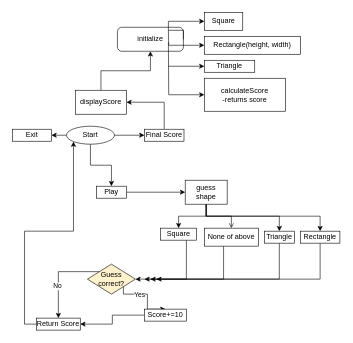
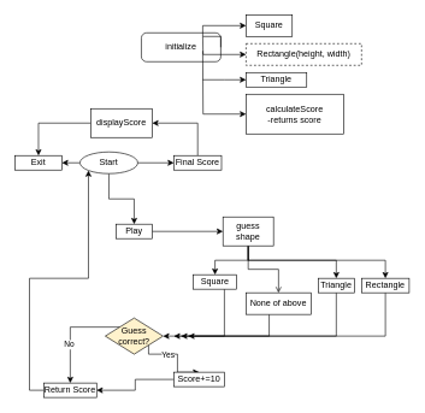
- <mxCell id="8" value="Rectangle(height, width)" style="rounded=0;whiteSpace=wrap;html=1;" vertex="1" parent="1"><mxGeometry x="340" y="60" width="160" height="30" as="geometry" /></mxCell>
+ <mxCell id="8" value="Rectangle(height, width)" style="rounded=0;whiteSpace=wrap;html=1;dashed=1;" vertex="1" parent="1"><mxGeometry x="340" y="60" width="160" height="30" as="geometry" /></mxCell>
- <mxCell id="25" style="edgeStyle=orthogonalEdgeStyle;rounded=0;orthogonalLoop=1;jettySize=auto;html=1;startArrow=none;startFill=0;endArrow=classic;endFill=1;" edge="1" parent="1" source="26" target="2"><mxGeometry relative="1" as="geometry" /></mxCell>
+ <mxCell id="25" style="edgeStyle=orthogonalEdgeStyle;rounded=0;orthogonalLoop=1;jettySize=auto;html=1;entryX=0.5;entryY=0;entryDx=0;entryDy=0;startArrow=none;startFill=0;endArrow=classic;endFill=1;" edge="1" parent="1" source="26" target="14"><mxGeometry relative="1" as="geometry" /></mxCell>
- <mxCell id="32" value="None of above" style="rounded=0;whiteSpace=wrap;html=1;" vertex="1" parent="1"><mxGeometry x="340" y="380" width="90" height="30" as="geometry" /></mxCell>
+ <mxCell id="32" value="None of above" style="rounded=0;whiteSpace=wrap;html=1;" vertex="1" parent="1"><mxGeometry x="340" y="405" width="90" height="30" as="geometry" /></mxCell>
